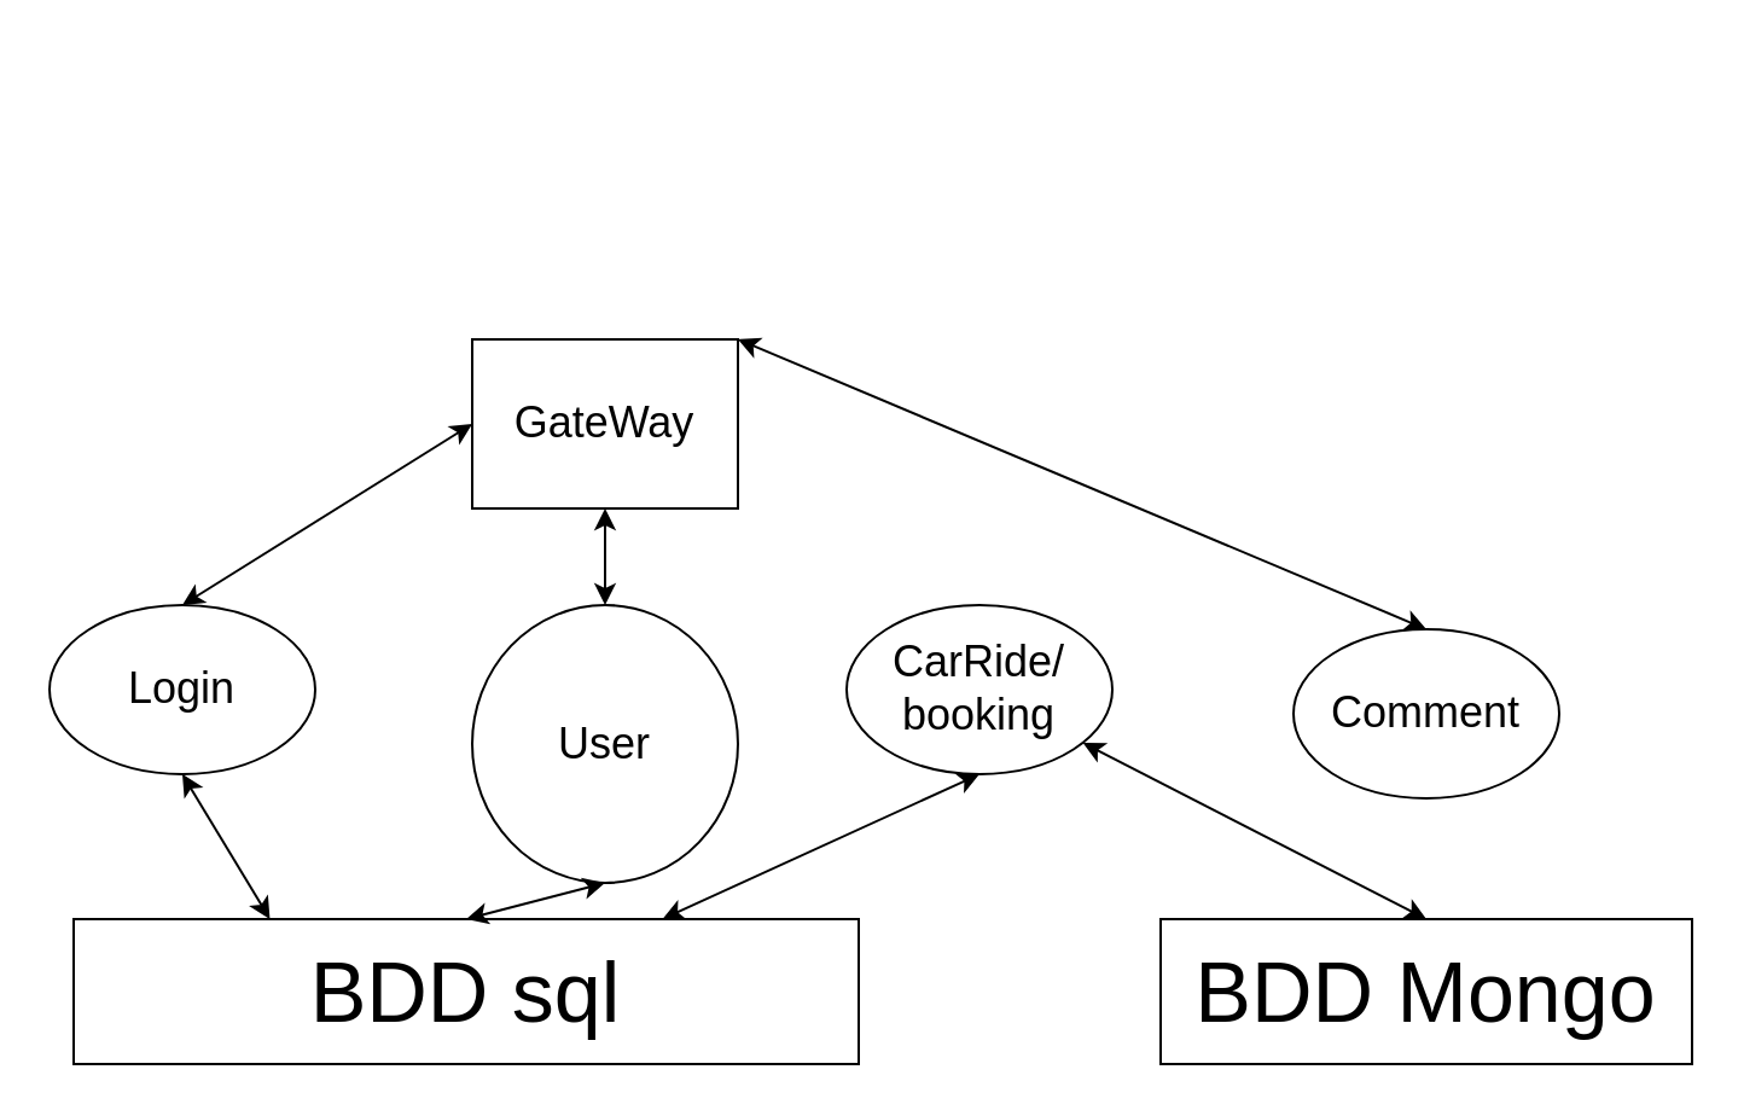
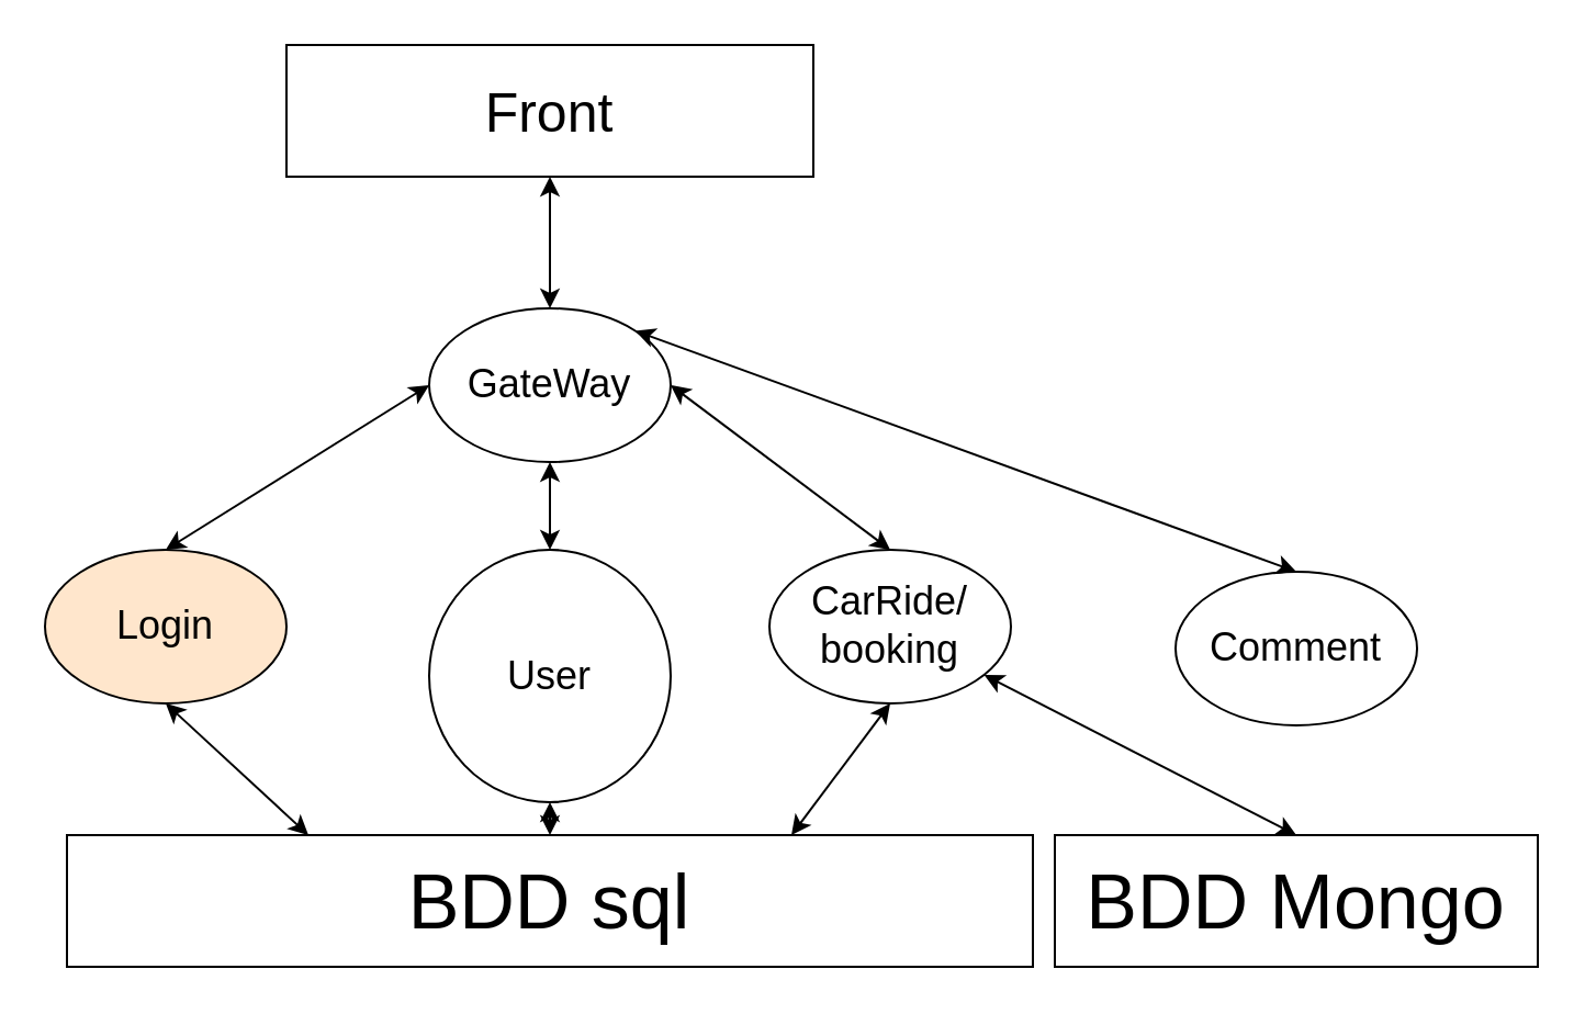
+ <mxCell id="2" value="&lt;font style=&quot;font-size: 25px;&quot;&gt;Front&lt;/font&gt;" style="rounded=0;whiteSpace=wrap;html=1;" parent="1" vertex="1"><mxGeometry x="130" y="20" width="240" height="60" as="geometry" /></mxCell>
+ <mxCell id="14" value="" style="endArrow=classic;startArrow=classic;html=1;rounded=0;entryX=0.5;entryY=1;entryDx=0;entryDy=0;" parent="1" source="3" target="2" edge="1"><mxGeometry width="50" height="50" relative="1" as="geometry"><mxPoint x="250" y="140" as="sourcePoint" /><mxPoint x="300" y="100" as="targetPoint" /></mxGeometry></mxCell>
- <mxCell id="3" value="&lt;font style=&quot;font-size: 18px;&quot;&gt;GateWay&lt;/font&gt;" style="whiteSpace=wrap;html=1;rounded=0;" parent="1" vertex="1"><mxGeometry x="195" y="140" width="110" height="70" as="geometry" /></mxCell>
+ <mxCell id="3" value="&lt;font style=&quot;font-size: 18px;&quot;&gt;GateWay&lt;/font&gt;" style="ellipse;whiteSpace=wrap;html=1;" parent="1" vertex="1"><mxGeometry x="195" y="140" width="110" height="70" as="geometry" /></mxCell>
+ <mxCell id="9" value="" style="endArrow=classic;startArrow=classic;html=1;rounded=0;exitX=0.5;exitY=0;exitDx=0;exitDy=0;entryX=1;entryY=0.5;entryDx=0;entryDy=0;" parent="1" source="5" target="3" edge="1"><mxGeometry width="50" height="50" relative="1" as="geometry"><mxPoint x="420" y="250" as="sourcePoint" /><mxPoint x="540" y="175" as="targetPoint" /></mxGeometry></mxCell>
- <mxCell id="6" value="&lt;font style=&quot;font-size: 18px;&quot;&gt;Login&lt;/font&gt;" style="ellipse;whiteSpace=wrap;html=1;" parent="1" vertex="1"><mxGeometry x="20" y="250" width="110" height="70" as="geometry" /></mxCell>
+ <mxCell id="6" value="&lt;font style=&quot;font-size: 18px;&quot;&gt;Login&lt;/font&gt;" style="ellipse;whiteSpace=wrap;html=1;fillColor=#ffe6cc;" parent="1" vertex="1"><mxGeometry x="20" y="250" width="110" height="70" as="geometry" /></mxCell>
- <mxCell id="10" value="&lt;font style=&quot;font-size: 35px;&quot;&gt;BDD sql&lt;br&gt;&lt;/font&gt;" style="rounded=0;whiteSpace=wrap;html=1;" parent="1" vertex="1"><mxGeometry x="30" y="380" width="325" height="60" as="geometry" /></mxCell>
+ <mxCell id="10" value="&lt;font style=&quot;font-size: 35px;&quot;&gt;BDD sql&lt;br&gt;&lt;/font&gt;" style="rounded=0;whiteSpace=wrap;html=1;" parent="1" vertex="1"><mxGeometry x="30" y="380" width="440" height="60" as="geometry" /></mxCell>
